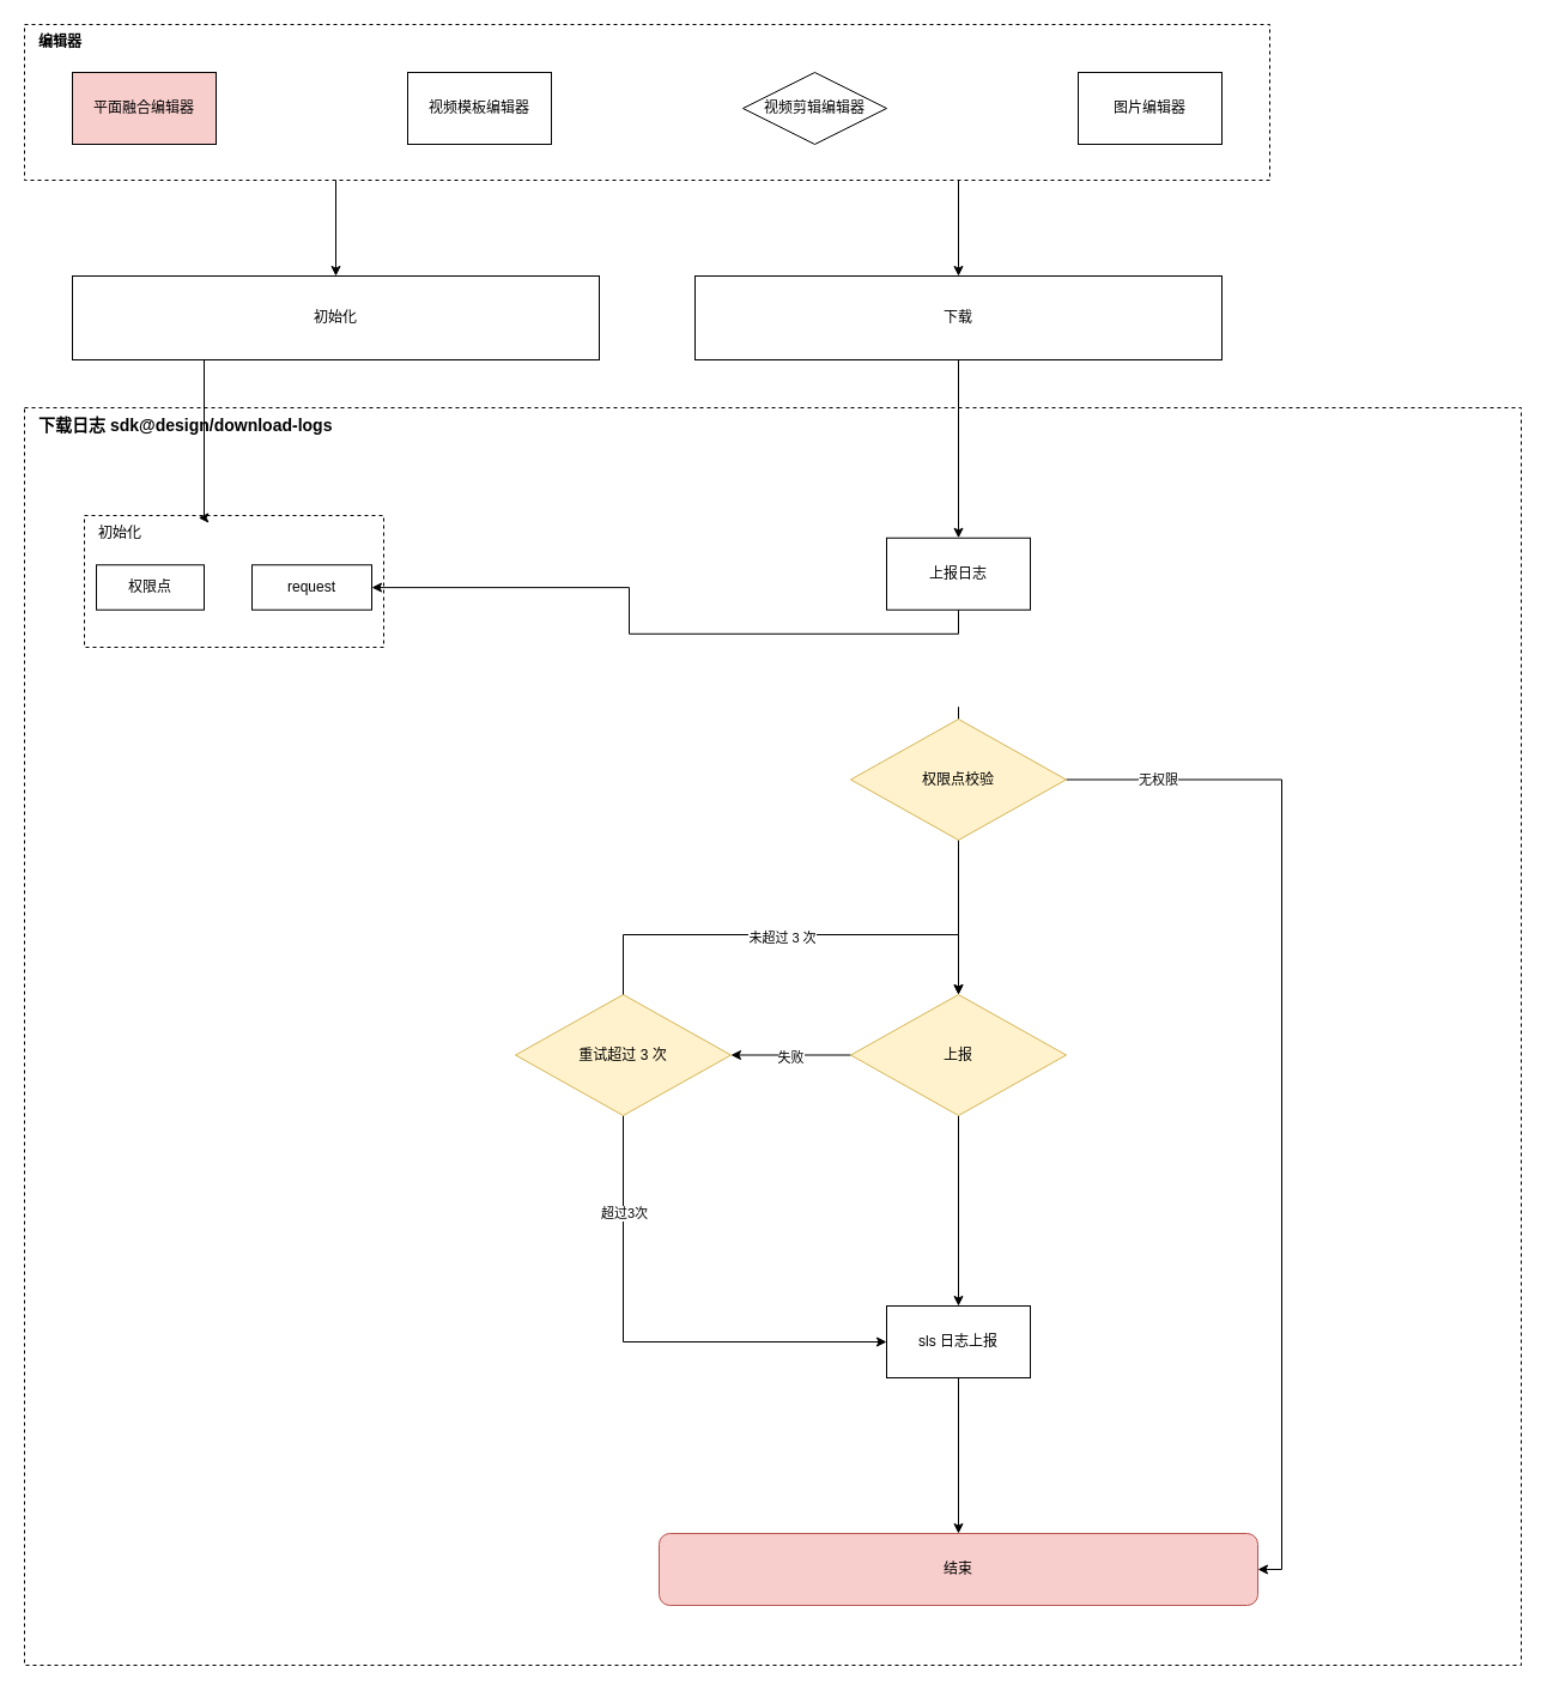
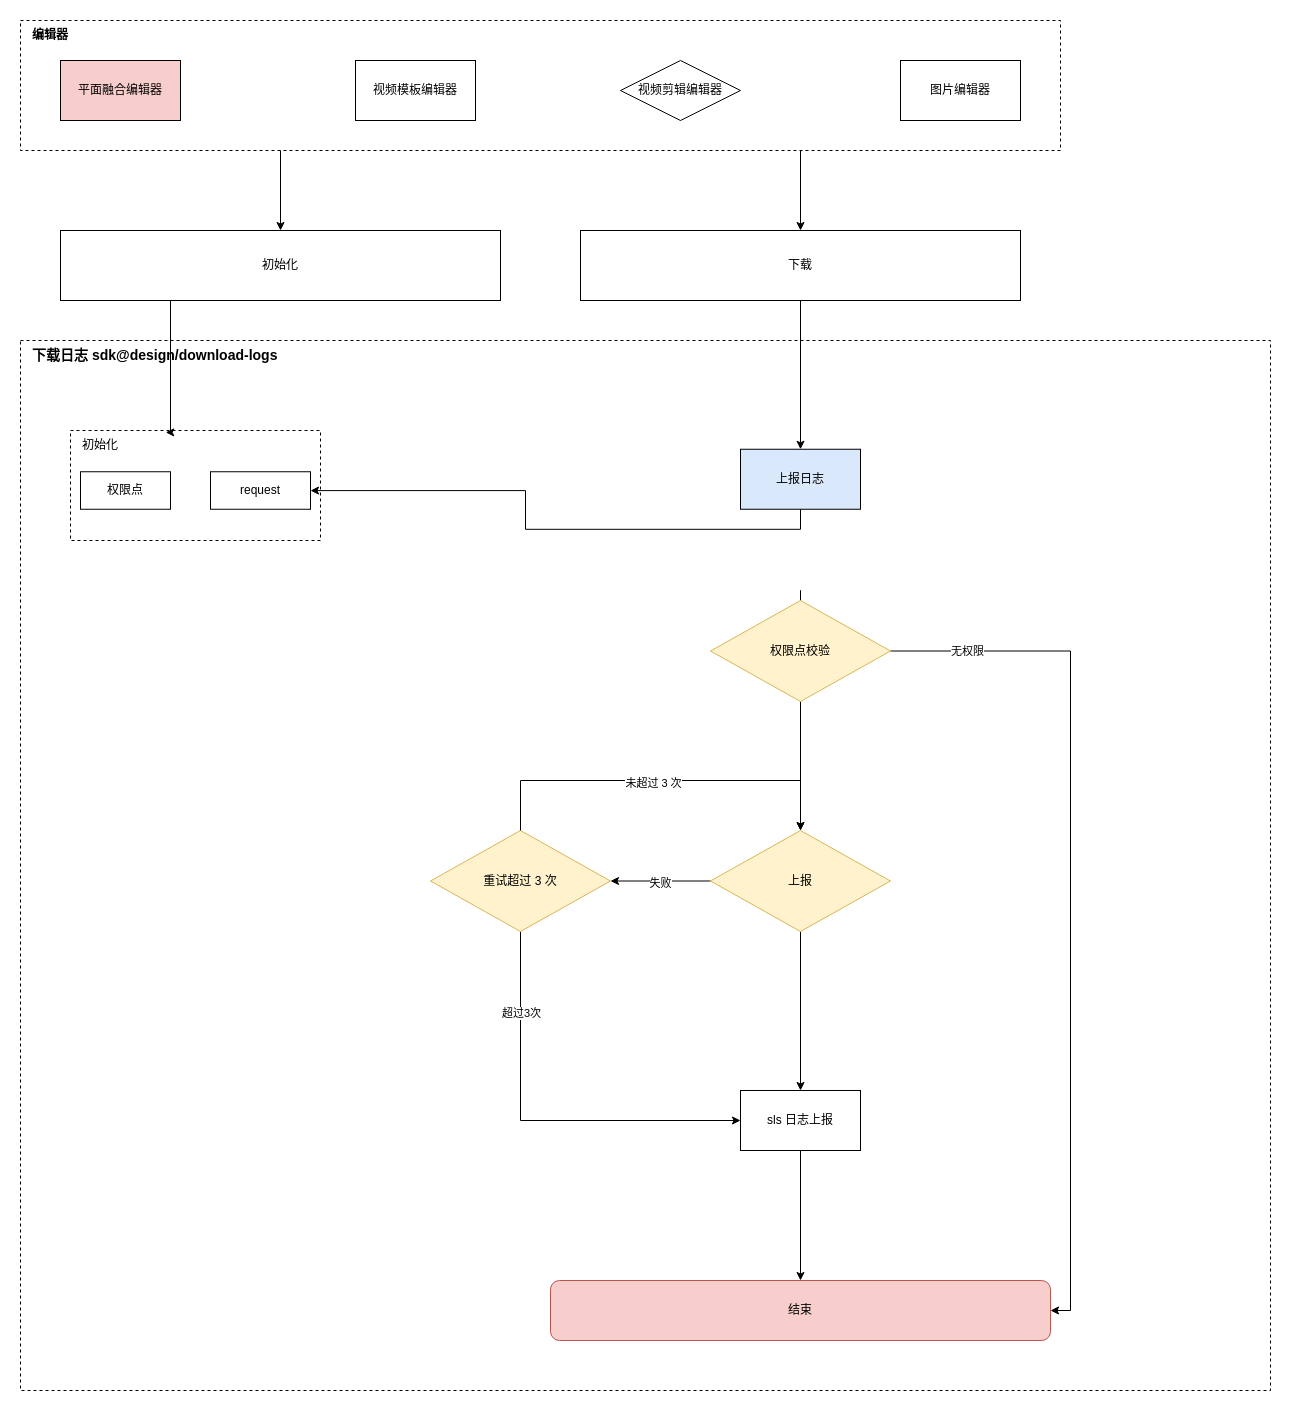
- <mxCell id="5" value="视频模板编辑器" style="rounded=0;whiteSpace=wrap;html=1;" vertex="1" parent="2"><mxGeometry x="320" y="40" width="120" height="60" as="geometry" /></mxCell>
+ <mxCell id="5" value="视频模板编辑器" style="rounded=0;whiteSpace=wrap;html=1;" vertex="1" parent="2"><mxGeometry x="335" y="40" width="120" height="60" as="geometry" /></mxCell>
- <mxCell id="26" value="上报日志" style="rounded=0;whiteSpace=wrap;html=1;" vertex="1" parent="1"><mxGeometry x="740" y="448.75" width="120" height="60" as="geometry" /></mxCell>
+ <mxCell id="26" value="上报日志" style="rounded=0;whiteSpace=wrap;html=1;fillColor=#dae8fc;" vertex="1" parent="1"><mxGeometry x="740" y="448.75" width="120" height="60" as="geometry" /></mxCell>
